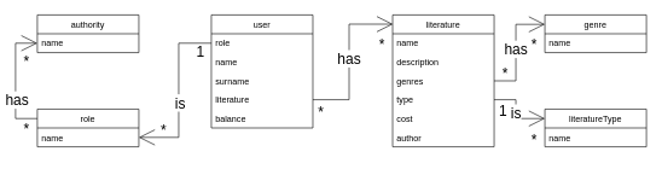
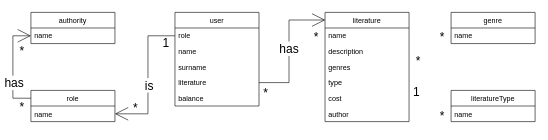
- <mxCell id="34" value="has" style="edgeStyle=orthogonalEdgeStyle;rounded=0;orthogonalLoop=1;jettySize=auto;html=1;exitX=1;exitY=0.5;exitDx=0;exitDy=0;entryX=0;entryY=0.25;entryDx=0;entryDy=0;strokeWidth=1;fontSize=20;endArrow=open;endFill=0;endSize=20;" parent="1" source="17" target="21" edge="1"><mxGeometry relative="1" as="geometry" /></mxCell>
- <mxCell id="35" value="is" style="edgeStyle=orthogonalEdgeStyle;rounded=0;orthogonalLoop=1;jettySize=auto;html=1;exitX=1;exitY=0.5;exitDx=0;exitDy=0;entryX=0;entryY=0.25;entryDx=0;entryDy=0;strokeWidth=1;fontSize=20;endArrow=open;endFill=0;endSize=20;" parent="1" source="18" target="23" edge="1"><mxGeometry relative="1" as="geometry" /></mxCell>
